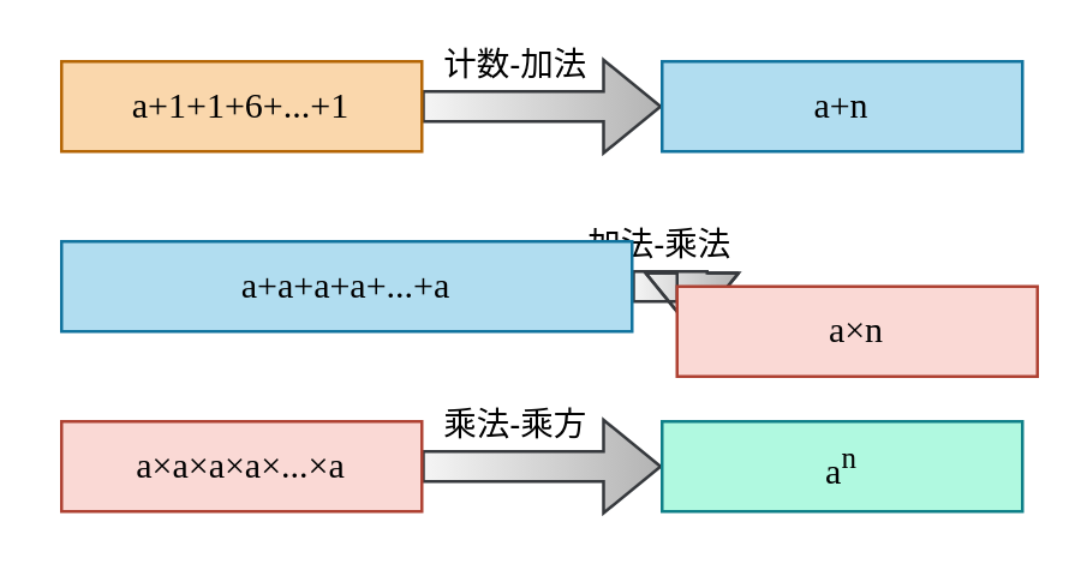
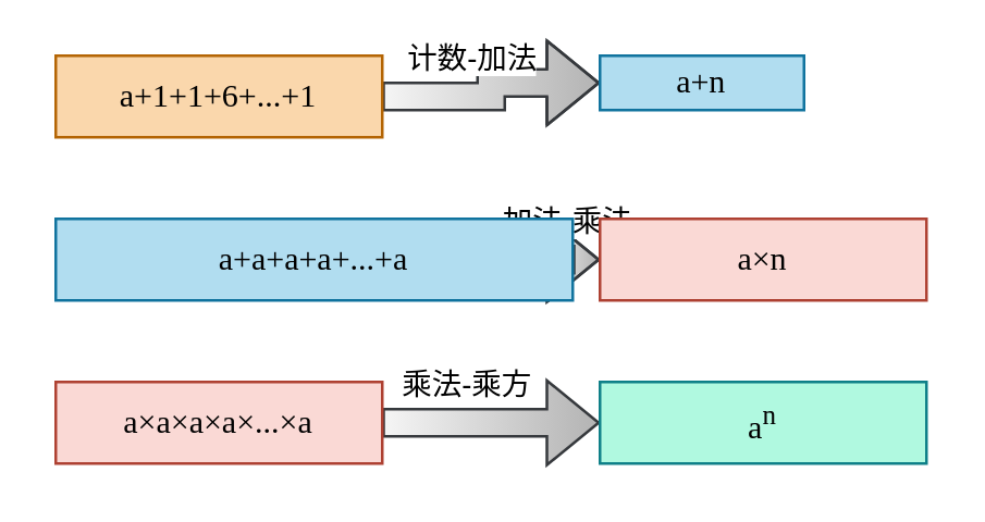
- <mxCell id="5" value="a+n" style="text;html=1;strokeColor=#10739e;fillColor=#b1ddf0;align=center;verticalAlign=middle;whiteSpace=wrap;rounded=0;fontFamily=Comic Sans MS;" parent="1" vertex="1"><mxGeometry x="220" y="20" width="120" height="30" as="geometry" /></mxCell>
+ <mxCell id="5" value="a+n" style="text;html=1;strokeColor=#10739e;fillColor=#b1ddf0;align=center;verticalAlign=middle;whiteSpace=wrap;rounded=0;fontFamily=Comic Sans MS;" parent="1" vertex="1"><mxGeometry x="220" y="20" width="75" height="20" as="geometry" /></mxCell>
- <mxCell id="9" value="&lt;font&gt;a×n&lt;/font&gt;" style="text;html=1;strokeColor=#ae4132;fillColor=#fad9d5;align=center;verticalAlign=middle;whiteSpace=wrap;rounded=0;fontFamily=Comic Sans MS;" parent="1" vertex="1"><mxGeometry x="225" y="95" width="120" height="30" as="geometry" /></mxCell>
+ <mxCell id="9" value="&lt;font&gt;a×n&lt;/font&gt;" style="text;html=1;strokeColor=#ae4132;fillColor=#fad9d5;align=center;verticalAlign=middle;whiteSpace=wrap;rounded=0;fontFamily=Comic Sans MS;" parent="1" vertex="1"><mxGeometry x="220" y="80" width="120" height="30" as="geometry" /></mxCell>
